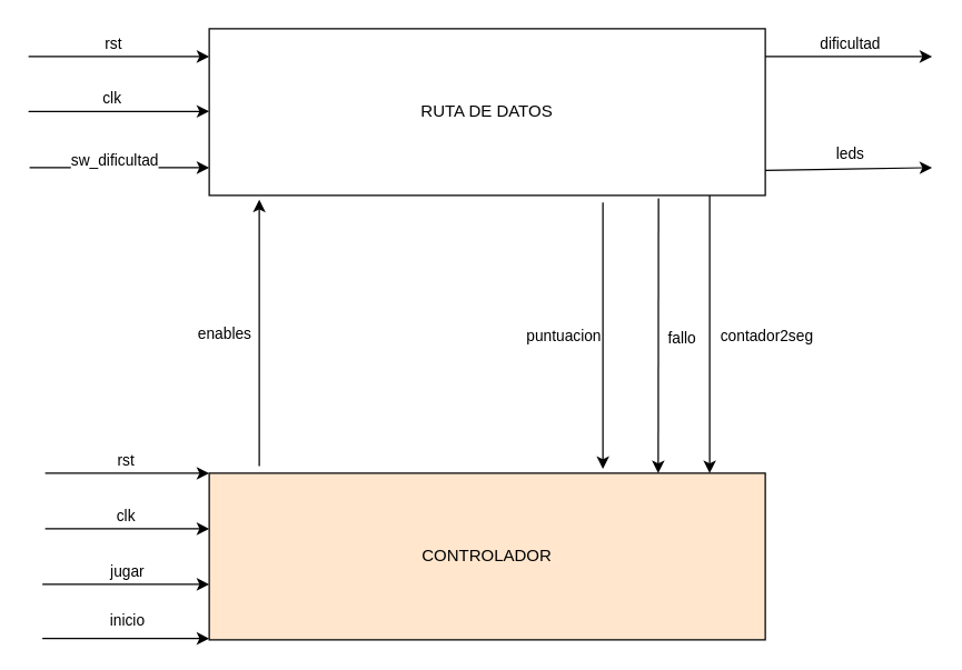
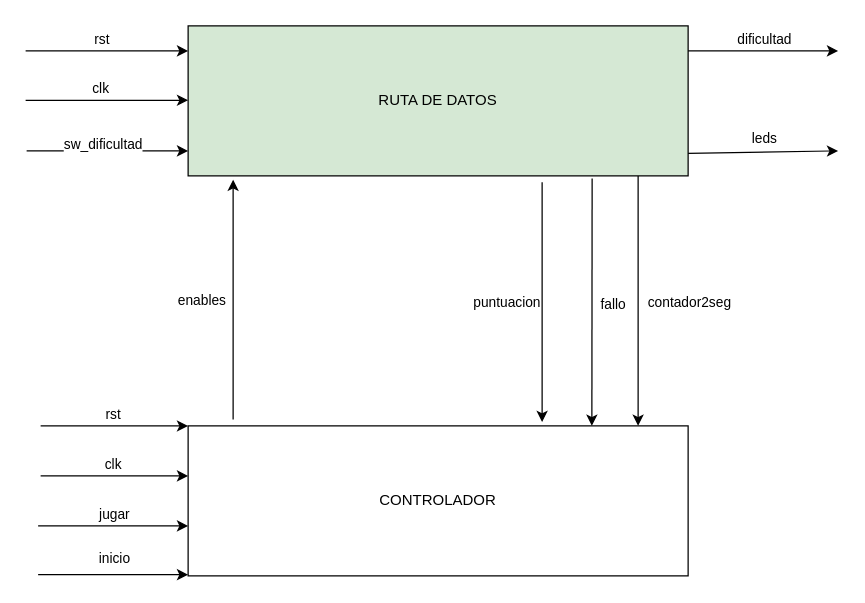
- <mxCell id="2" value="RUTA DE DATOS" style="rounded=0;whiteSpace=wrap;html=1;" vertex="1" parent="1"><mxGeometry x="150" y="20" width="400" height="120" as="geometry" /></mxCell>
+ <mxCell id="2" value="RUTA DE DATOS" style="rounded=0;whiteSpace=wrap;html=1;fillColor=#d5e8d4;" vertex="1" parent="1"><mxGeometry x="150" y="20" width="400" height="120" as="geometry" /></mxCell>
- <mxCell id="3" value="CONTROLADOR" style="rounded=0;whiteSpace=wrap;html=1;fillColor=#ffe6cc;" vertex="1" parent="1"><mxGeometry x="150" y="340" width="400" height="120" as="geometry" /></mxCell>
+ <mxCell id="3" value="CONTROLADOR" style="rounded=0;whiteSpace=wrap;html=1;" vertex="1" parent="1"><mxGeometry x="150" y="340" width="400" height="120" as="geometry" /></mxCell>
